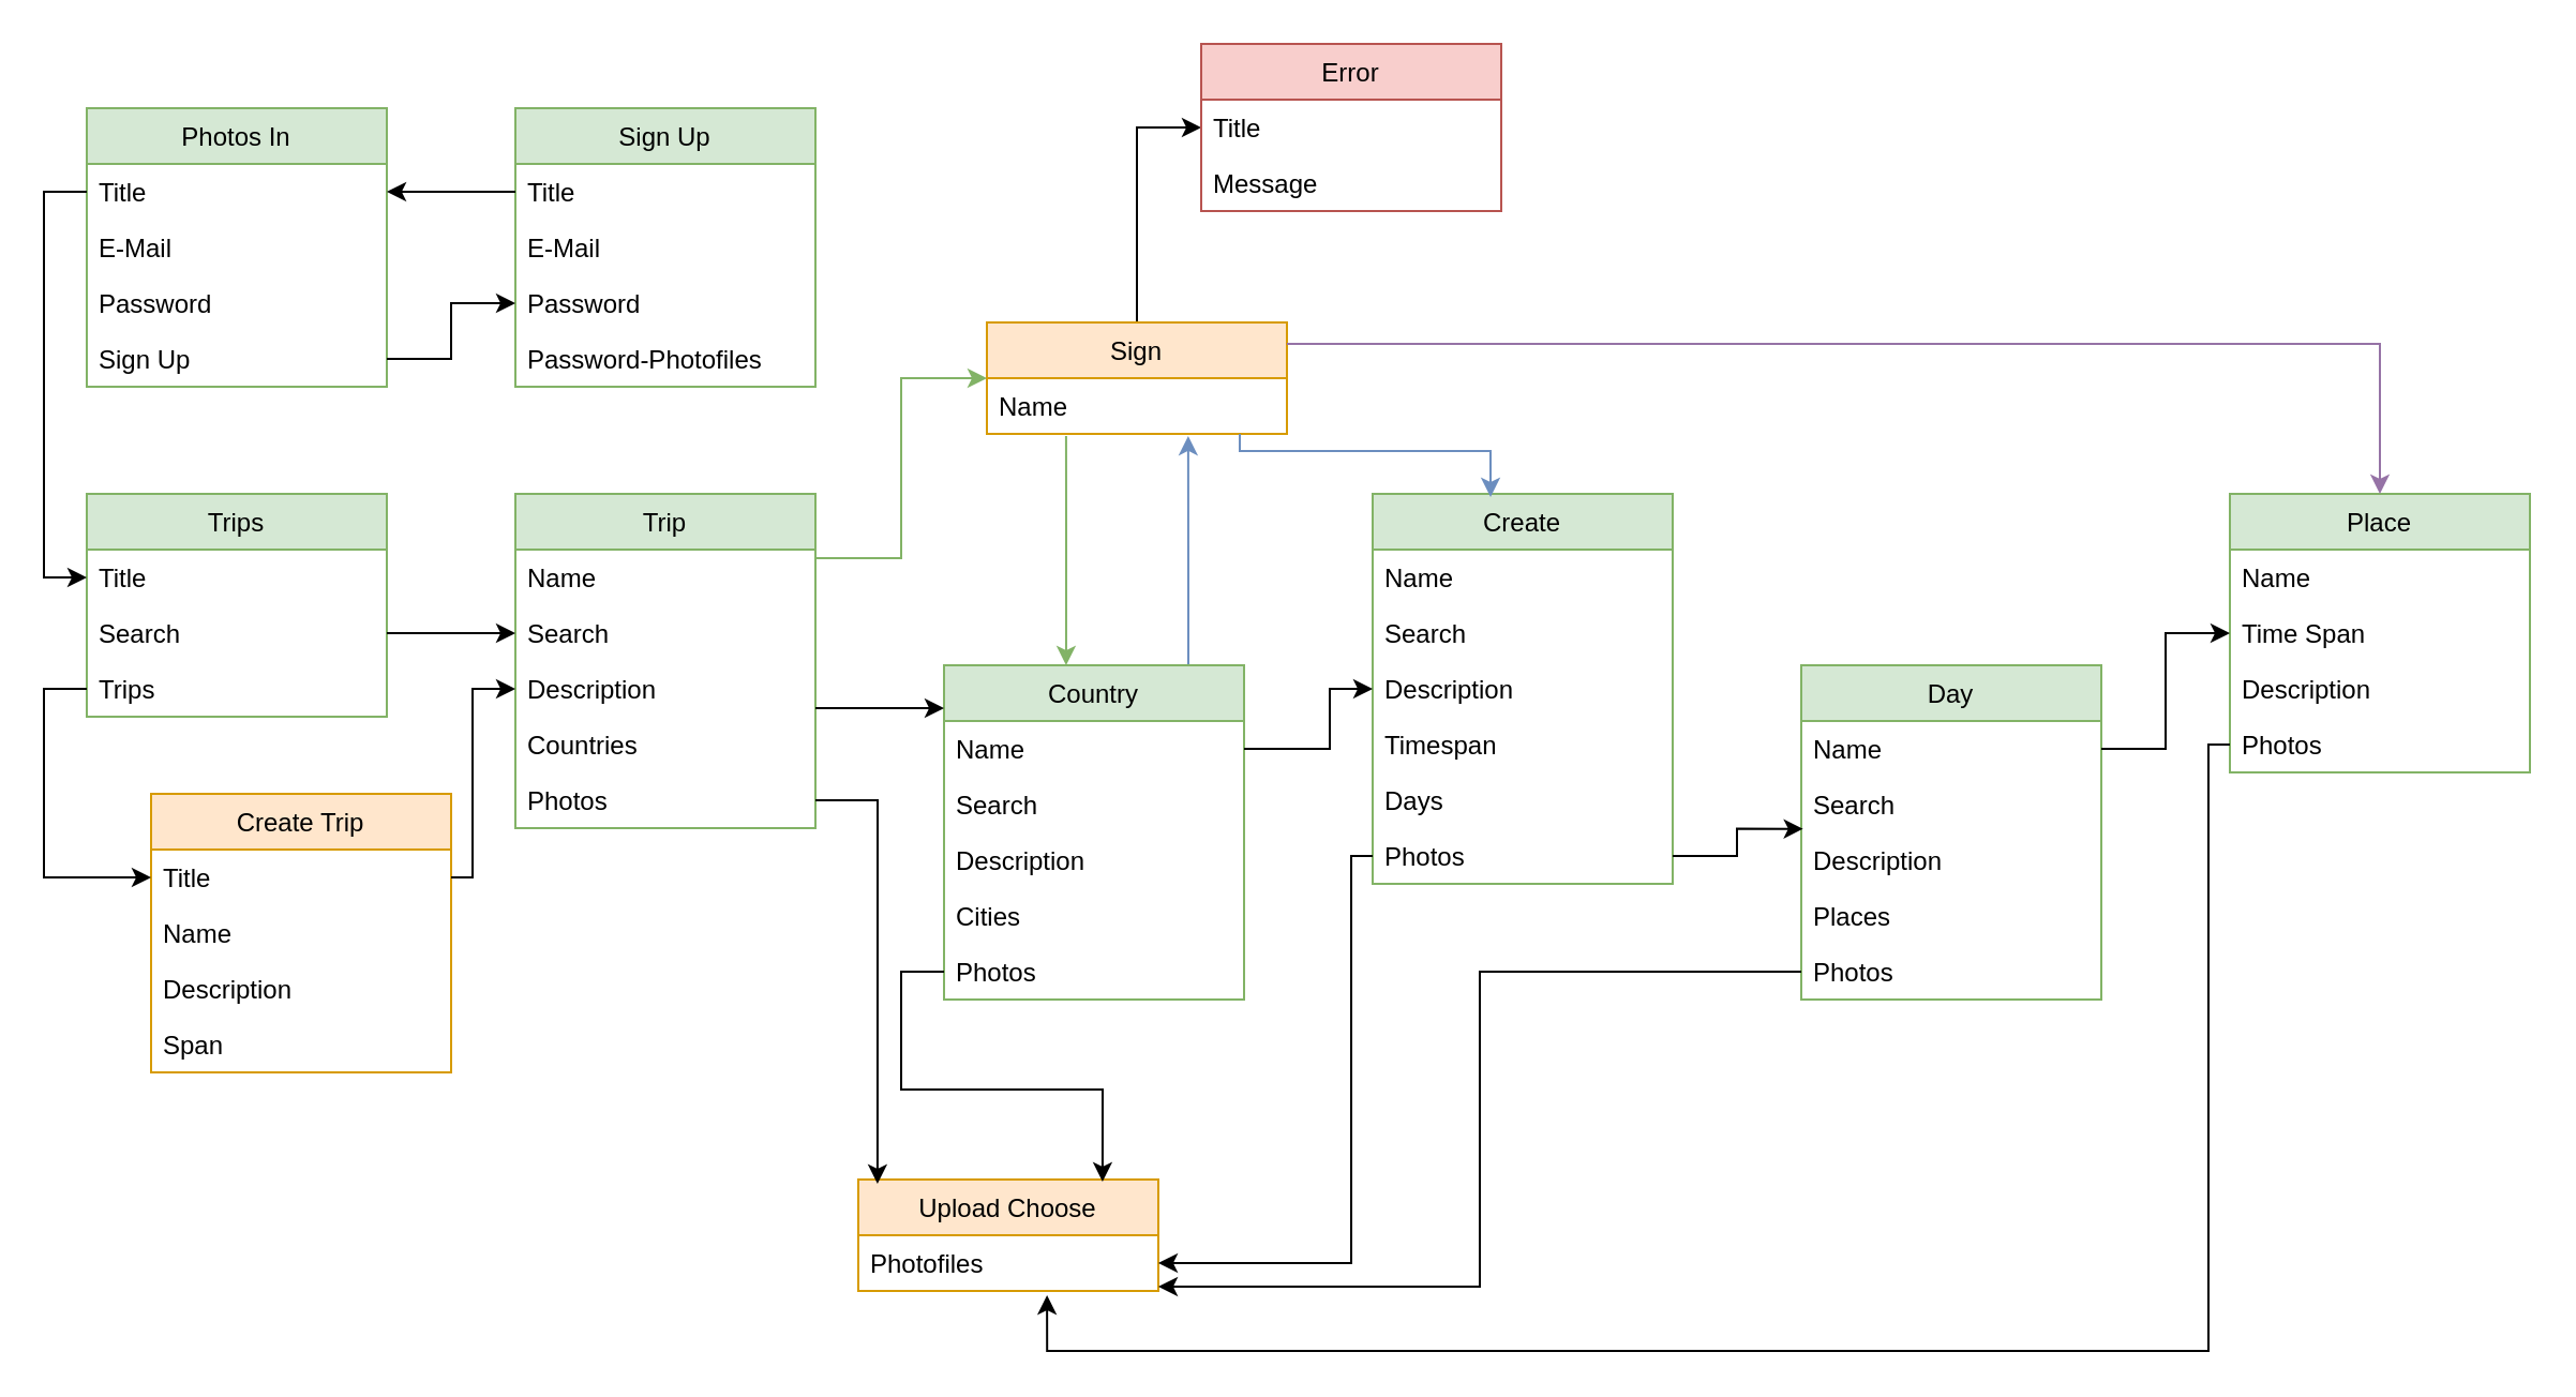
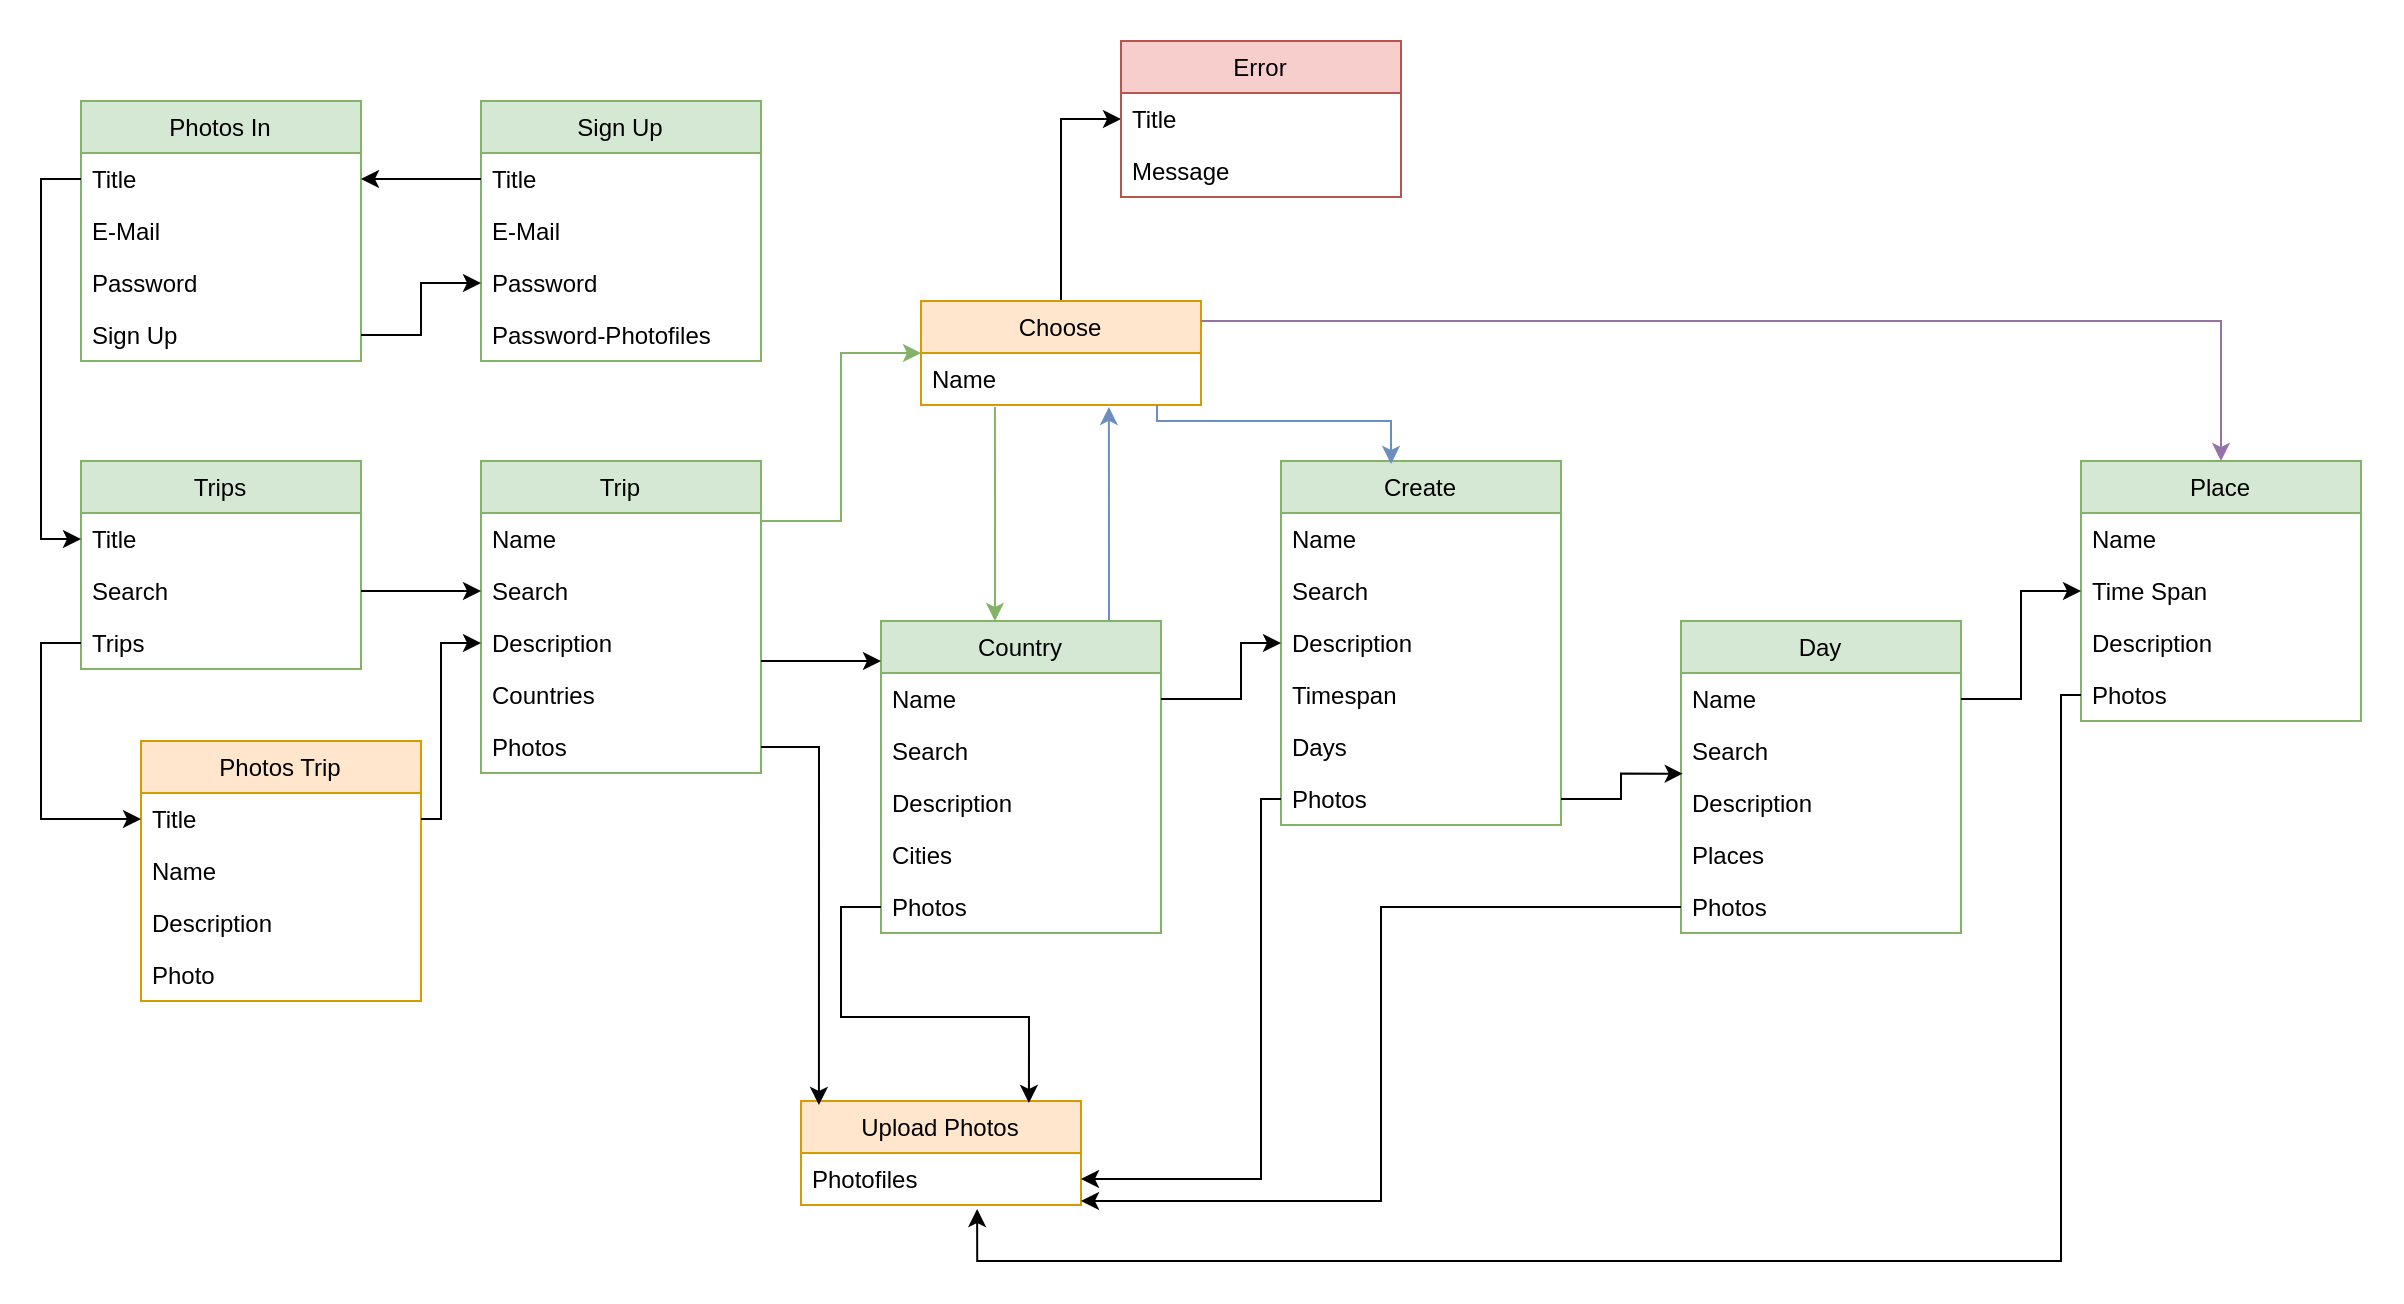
- <mxCell id="43" value="Sign" style="swimlane;fontStyle=0;childLayout=stackLayout;horizontal=1;startSize=26;fillColor=#ffe6cc;horizontalStack=0;resizeParent=1;resizeParentMax=0;resizeLast=0;collapsible=1;marginBottom=0;strokeColor=#d79b00;" parent="1" vertex="1"><mxGeometry x="460" y="150" width="140" height="52" as="geometry" /></mxCell>
+ <mxCell id="43" value="Choose" style="swimlane;fontStyle=0;childLayout=stackLayout;horizontal=1;startSize=26;fillColor=#ffe6cc;horizontalStack=0;resizeParent=1;resizeParentMax=0;resizeLast=0;collapsible=1;marginBottom=0;strokeColor=#d79b00;" parent="1" vertex="1"><mxGeometry x="460" y="150" width="140" height="52" as="geometry" /></mxCell>
- <mxCell id="37" value="Create Trip" style="swimlane;fontStyle=0;childLayout=stackLayout;horizontal=1;startSize=26;fillColor=#ffe6cc;horizontalStack=0;resizeParent=1;resizeParentMax=0;resizeLast=0;collapsible=1;marginBottom=0;strokeColor=#d79b00;" parent="1" vertex="1"><mxGeometry x="70" y="370" width="140" height="130" as="geometry" /></mxCell>
+ <mxCell id="37" value="Photos Trip" style="swimlane;fontStyle=0;childLayout=stackLayout;horizontal=1;startSize=26;fillColor=#ffe6cc;horizontalStack=0;resizeParent=1;resizeParentMax=0;resizeLast=0;collapsible=1;marginBottom=0;strokeColor=#d79b00;" parent="1" vertex="1"><mxGeometry x="70" y="370" width="140" height="130" as="geometry" /></mxCell>
- <mxCell id="41" value="Span" style="text;strokeColor=none;fillColor=none;align=left;verticalAlign=top;spacingLeft=4;spacingRight=4;overflow=hidden;rotatable=0;points=[[0,0.5],[1,0.5]];portConstraint=eastwest;" parent="37" vertex="1"><mxGeometry y="104" width="140" height="26" as="geometry" /></mxCell>
+ <mxCell id="41" value="Photo" style="text;strokeColor=none;fillColor=none;align=left;verticalAlign=top;spacingLeft=4;spacingRight=4;overflow=hidden;rotatable=0;points=[[0,0.5],[1,0.5]];portConstraint=eastwest;" parent="37" vertex="1"><mxGeometry y="104" width="140" height="26" as="geometry" /></mxCell>
- <mxCell id="45" value="Upload Choose" style="swimlane;fontStyle=0;childLayout=stackLayout;horizontal=1;startSize=26;fillColor=#ffe6cc;horizontalStack=0;resizeParent=1;resizeParentMax=0;resizeLast=0;collapsible=1;marginBottom=0;strokeColor=#d79b00;" parent="1" vertex="1"><mxGeometry x="400" y="550" width="140" height="52" as="geometry" /></mxCell>
+ <mxCell id="45" value="Upload Photos" style="swimlane;fontStyle=0;childLayout=stackLayout;horizontal=1;startSize=26;fillColor=#ffe6cc;horizontalStack=0;resizeParent=1;resizeParentMax=0;resizeLast=0;collapsible=1;marginBottom=0;strokeColor=#d79b00;" parent="1" vertex="1"><mxGeometry x="400" y="550" width="140" height="52" as="geometry" /></mxCell>
